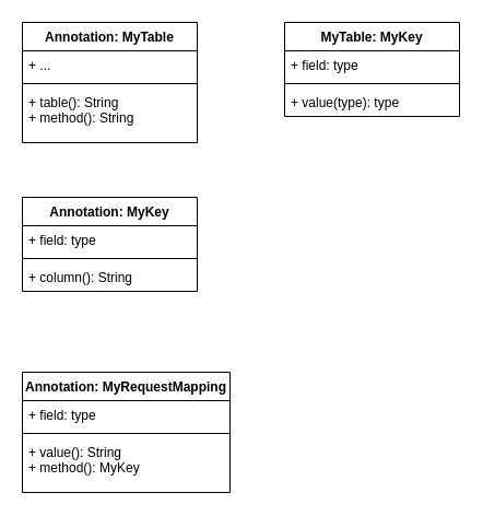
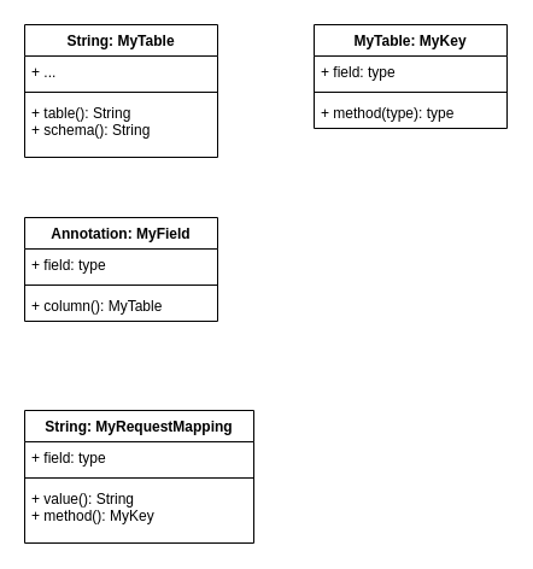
- <mxCell id="2" value="Annotation: MyTable" style="swimlane;fontStyle=1;align=center;verticalAlign=top;childLayout=stackLayout;horizontal=1;startSize=26;horizontalStack=0;resizeParent=1;resizeParentMax=0;resizeLast=0;collapsible=1;marginBottom=0;" parent="1" vertex="1"><mxGeometry x="20" y="20" width="160" height="110" as="geometry" /></mxCell>
+ <mxCell id="2" value="String: MyTable" style="swimlane;fontStyle=1;align=center;verticalAlign=top;childLayout=stackLayout;horizontal=1;startSize=26;horizontalStack=0;resizeParent=1;resizeParentMax=0;resizeLast=0;collapsible=1;marginBottom=0;" parent="1" vertex="1"><mxGeometry x="20" y="20" width="160" height="110" as="geometry" /></mxCell>
- <mxCell id="5" value="+ table(): String&#10;+ method(): String" style="text;strokeColor=none;fillColor=none;align=left;verticalAlign=top;spacingLeft=4;spacingRight=4;overflow=hidden;rotatable=0;points=[[0,0.5],[1,0.5]];portConstraint=eastwest;" parent="2" vertex="1"><mxGeometry y="60" width="160" height="50" as="geometry" /></mxCell>
+ <mxCell id="5" value="+ table(): String&#10;+ schema(): String" style="text;strokeColor=none;fillColor=none;align=left;verticalAlign=top;spacingLeft=4;spacingRight=4;overflow=hidden;rotatable=0;points=[[0,0.5],[1,0.5]];portConstraint=eastwest;" parent="2" vertex="1"><mxGeometry y="60" width="160" height="50" as="geometry" /></mxCell>
- <mxCell id="9" value="+ value(type): type" style="text;strokeColor=none;fillColor=none;align=left;verticalAlign=top;spacingLeft=4;spacingRight=4;overflow=hidden;rotatable=0;points=[[0,0.5],[1,0.5]];portConstraint=eastwest;" parent="6" vertex="1"><mxGeometry y="60" width="160" height="26" as="geometry" /></mxCell>
+ <mxCell id="9" value="+ method(type): type" style="text;strokeColor=none;fillColor=none;align=left;verticalAlign=top;spacingLeft=4;spacingRight=4;overflow=hidden;rotatable=0;points=[[0,0.5],[1,0.5]];portConstraint=eastwest;" parent="6" vertex="1"><mxGeometry y="60" width="160" height="26" as="geometry" /></mxCell>
- <mxCell id="10" value="Annotation: MyKey" style="swimlane;fontStyle=1;align=center;verticalAlign=top;childLayout=stackLayout;horizontal=1;startSize=26;horizontalStack=0;resizeParent=1;resizeParentMax=0;resizeLast=0;collapsible=1;marginBottom=0;" parent="1" vertex="1"><mxGeometry x="20" y="180" width="160" height="86" as="geometry" /></mxCell>
+ <mxCell id="10" value="Annotation: MyField" style="swimlane;fontStyle=1;align=center;verticalAlign=top;childLayout=stackLayout;horizontal=1;startSize=26;horizontalStack=0;resizeParent=1;resizeParentMax=0;resizeLast=0;collapsible=1;marginBottom=0;" parent="1" vertex="1"><mxGeometry x="20" y="180" width="160" height="86" as="geometry" /></mxCell>
- <mxCell id="13" value="+ column(): String" style="text;strokeColor=none;fillColor=none;align=left;verticalAlign=top;spacingLeft=4;spacingRight=4;overflow=hidden;rotatable=0;points=[[0,0.5],[1,0.5]];portConstraint=eastwest;" parent="10" vertex="1"><mxGeometry y="60" width="160" height="26" as="geometry" /></mxCell>
+ <mxCell id="13" value="+ column(): MyTable" style="text;strokeColor=none;fillColor=none;align=left;verticalAlign=top;spacingLeft=4;spacingRight=4;overflow=hidden;rotatable=0;points=[[0,0.5],[1,0.5]];portConstraint=eastwest;" parent="10" vertex="1"><mxGeometry y="60" width="160" height="26" as="geometry" /></mxCell>
- <mxCell id="14" value="Annotation: MyRequestMapping" style="swimlane;fontStyle=1;align=center;verticalAlign=top;childLayout=stackLayout;horizontal=1;startSize=26;horizontalStack=0;resizeParent=1;resizeParentMax=0;resizeLast=0;collapsible=1;marginBottom=0;" parent="1" vertex="1"><mxGeometry x="20" y="340" width="190" height="110" as="geometry" /></mxCell>
+ <mxCell id="14" value="String: MyRequestMapping" style="swimlane;fontStyle=1;align=center;verticalAlign=top;childLayout=stackLayout;horizontal=1;startSize=26;horizontalStack=0;resizeParent=1;resizeParentMax=0;resizeLast=0;collapsible=1;marginBottom=0;" parent="1" vertex="1"><mxGeometry x="20" y="340" width="190" height="110" as="geometry" /></mxCell>
